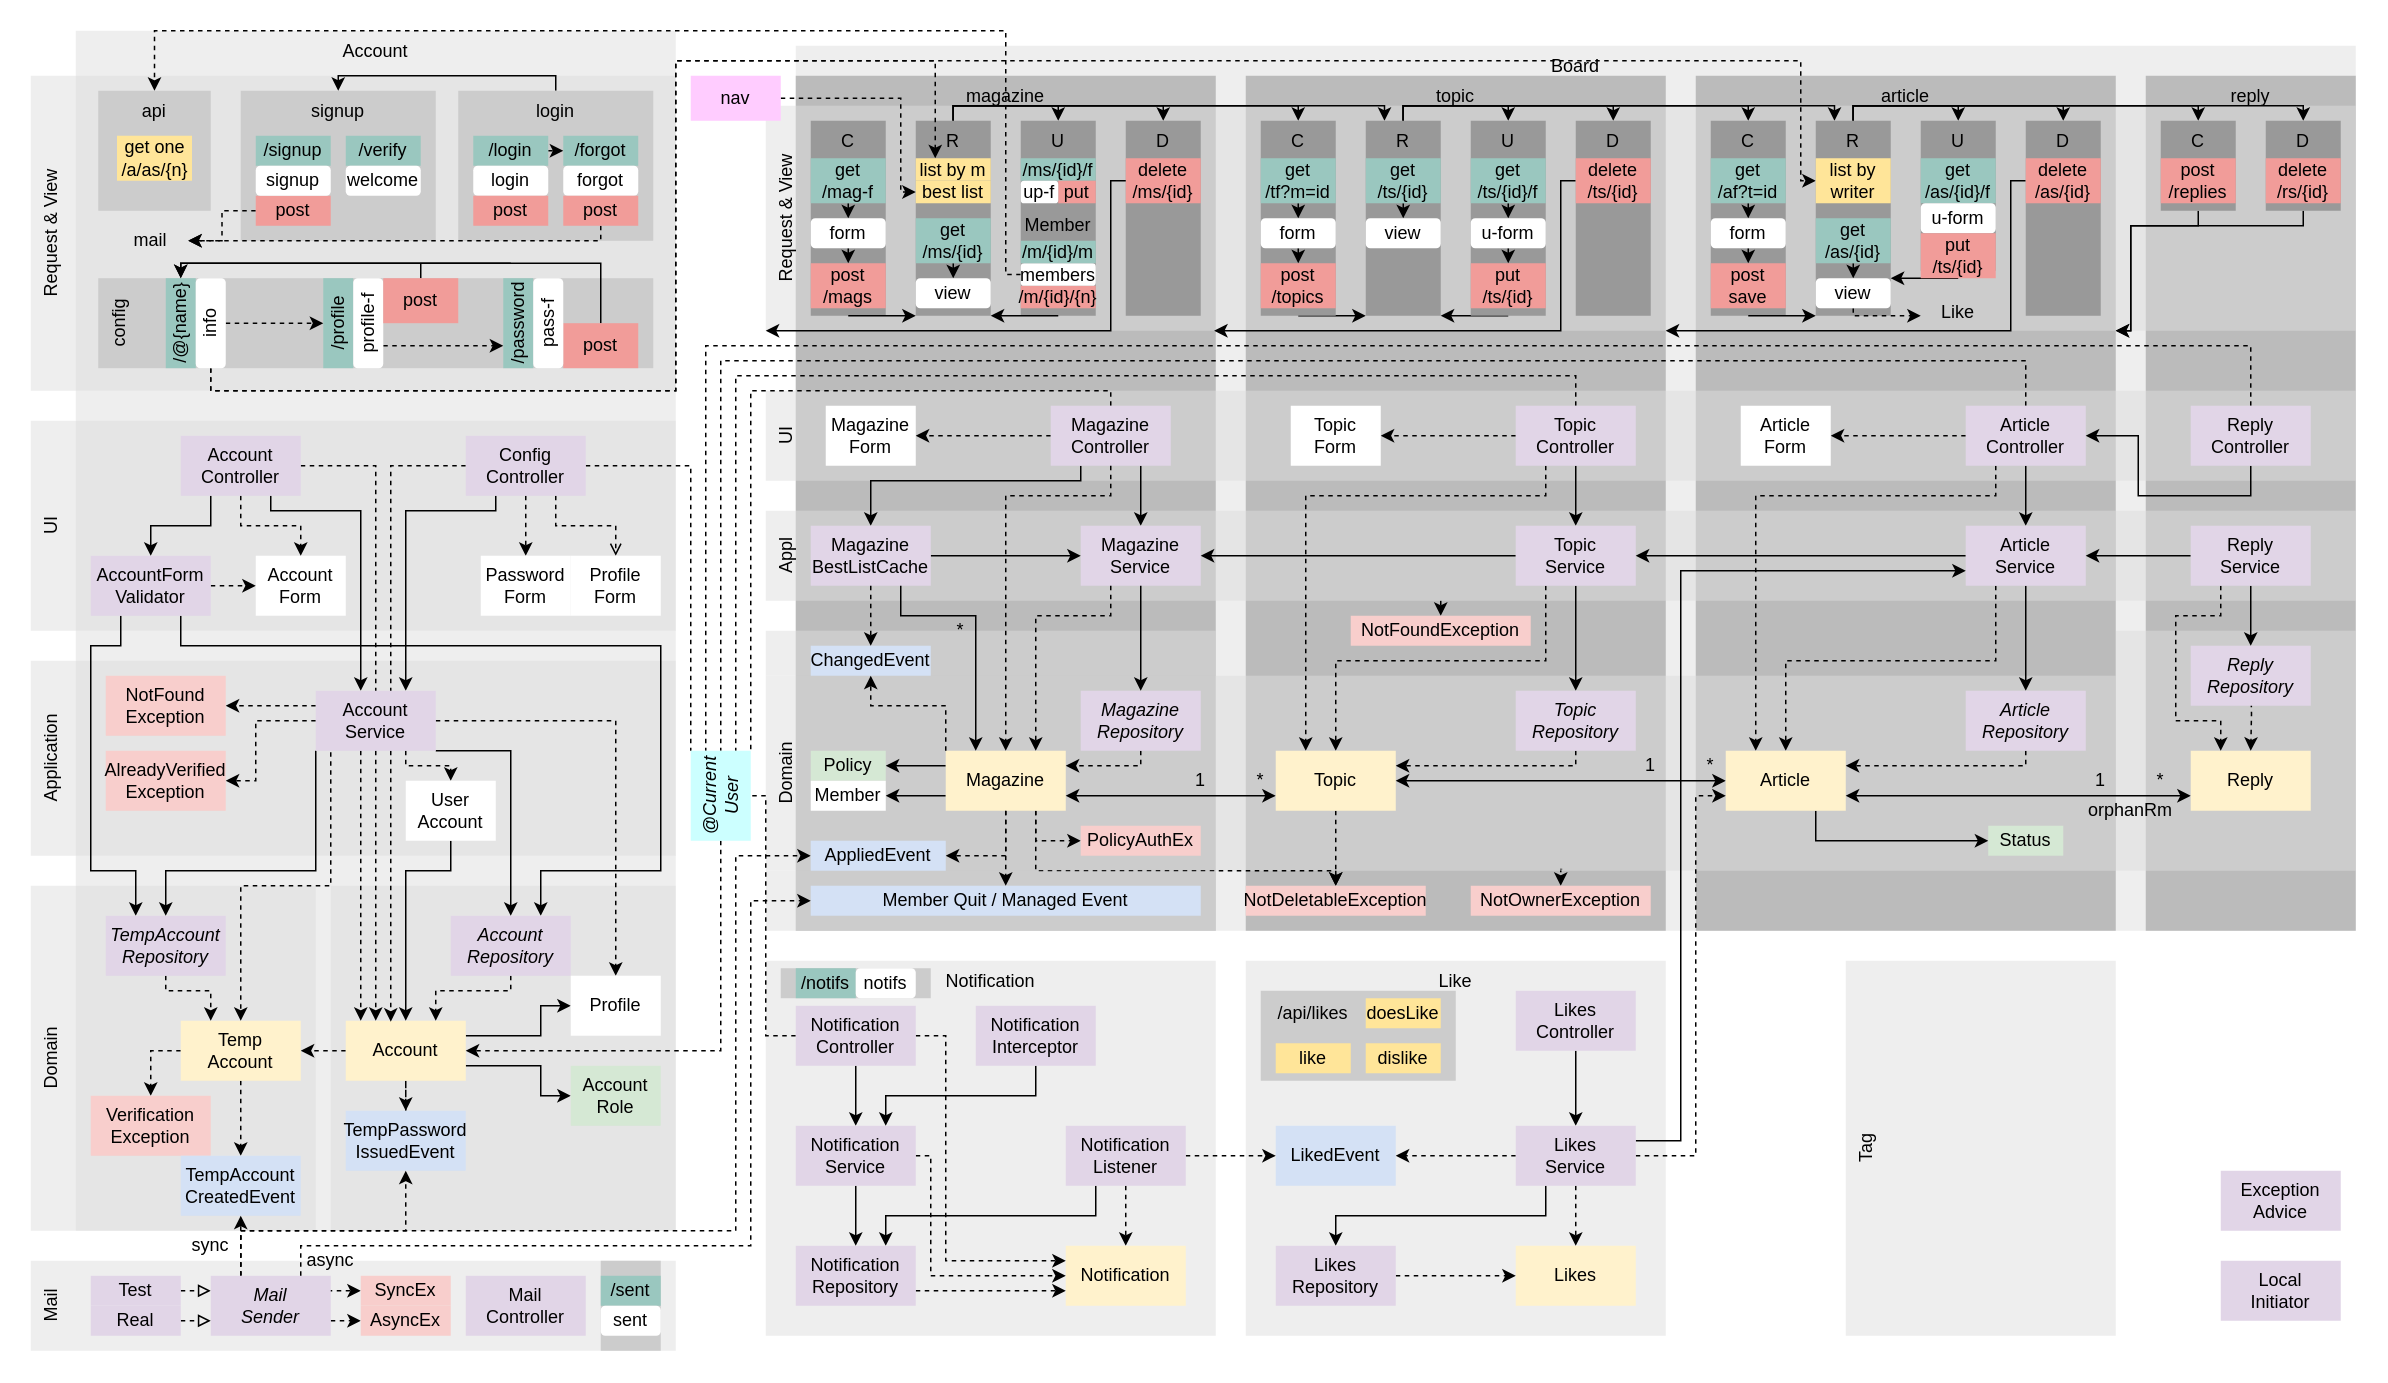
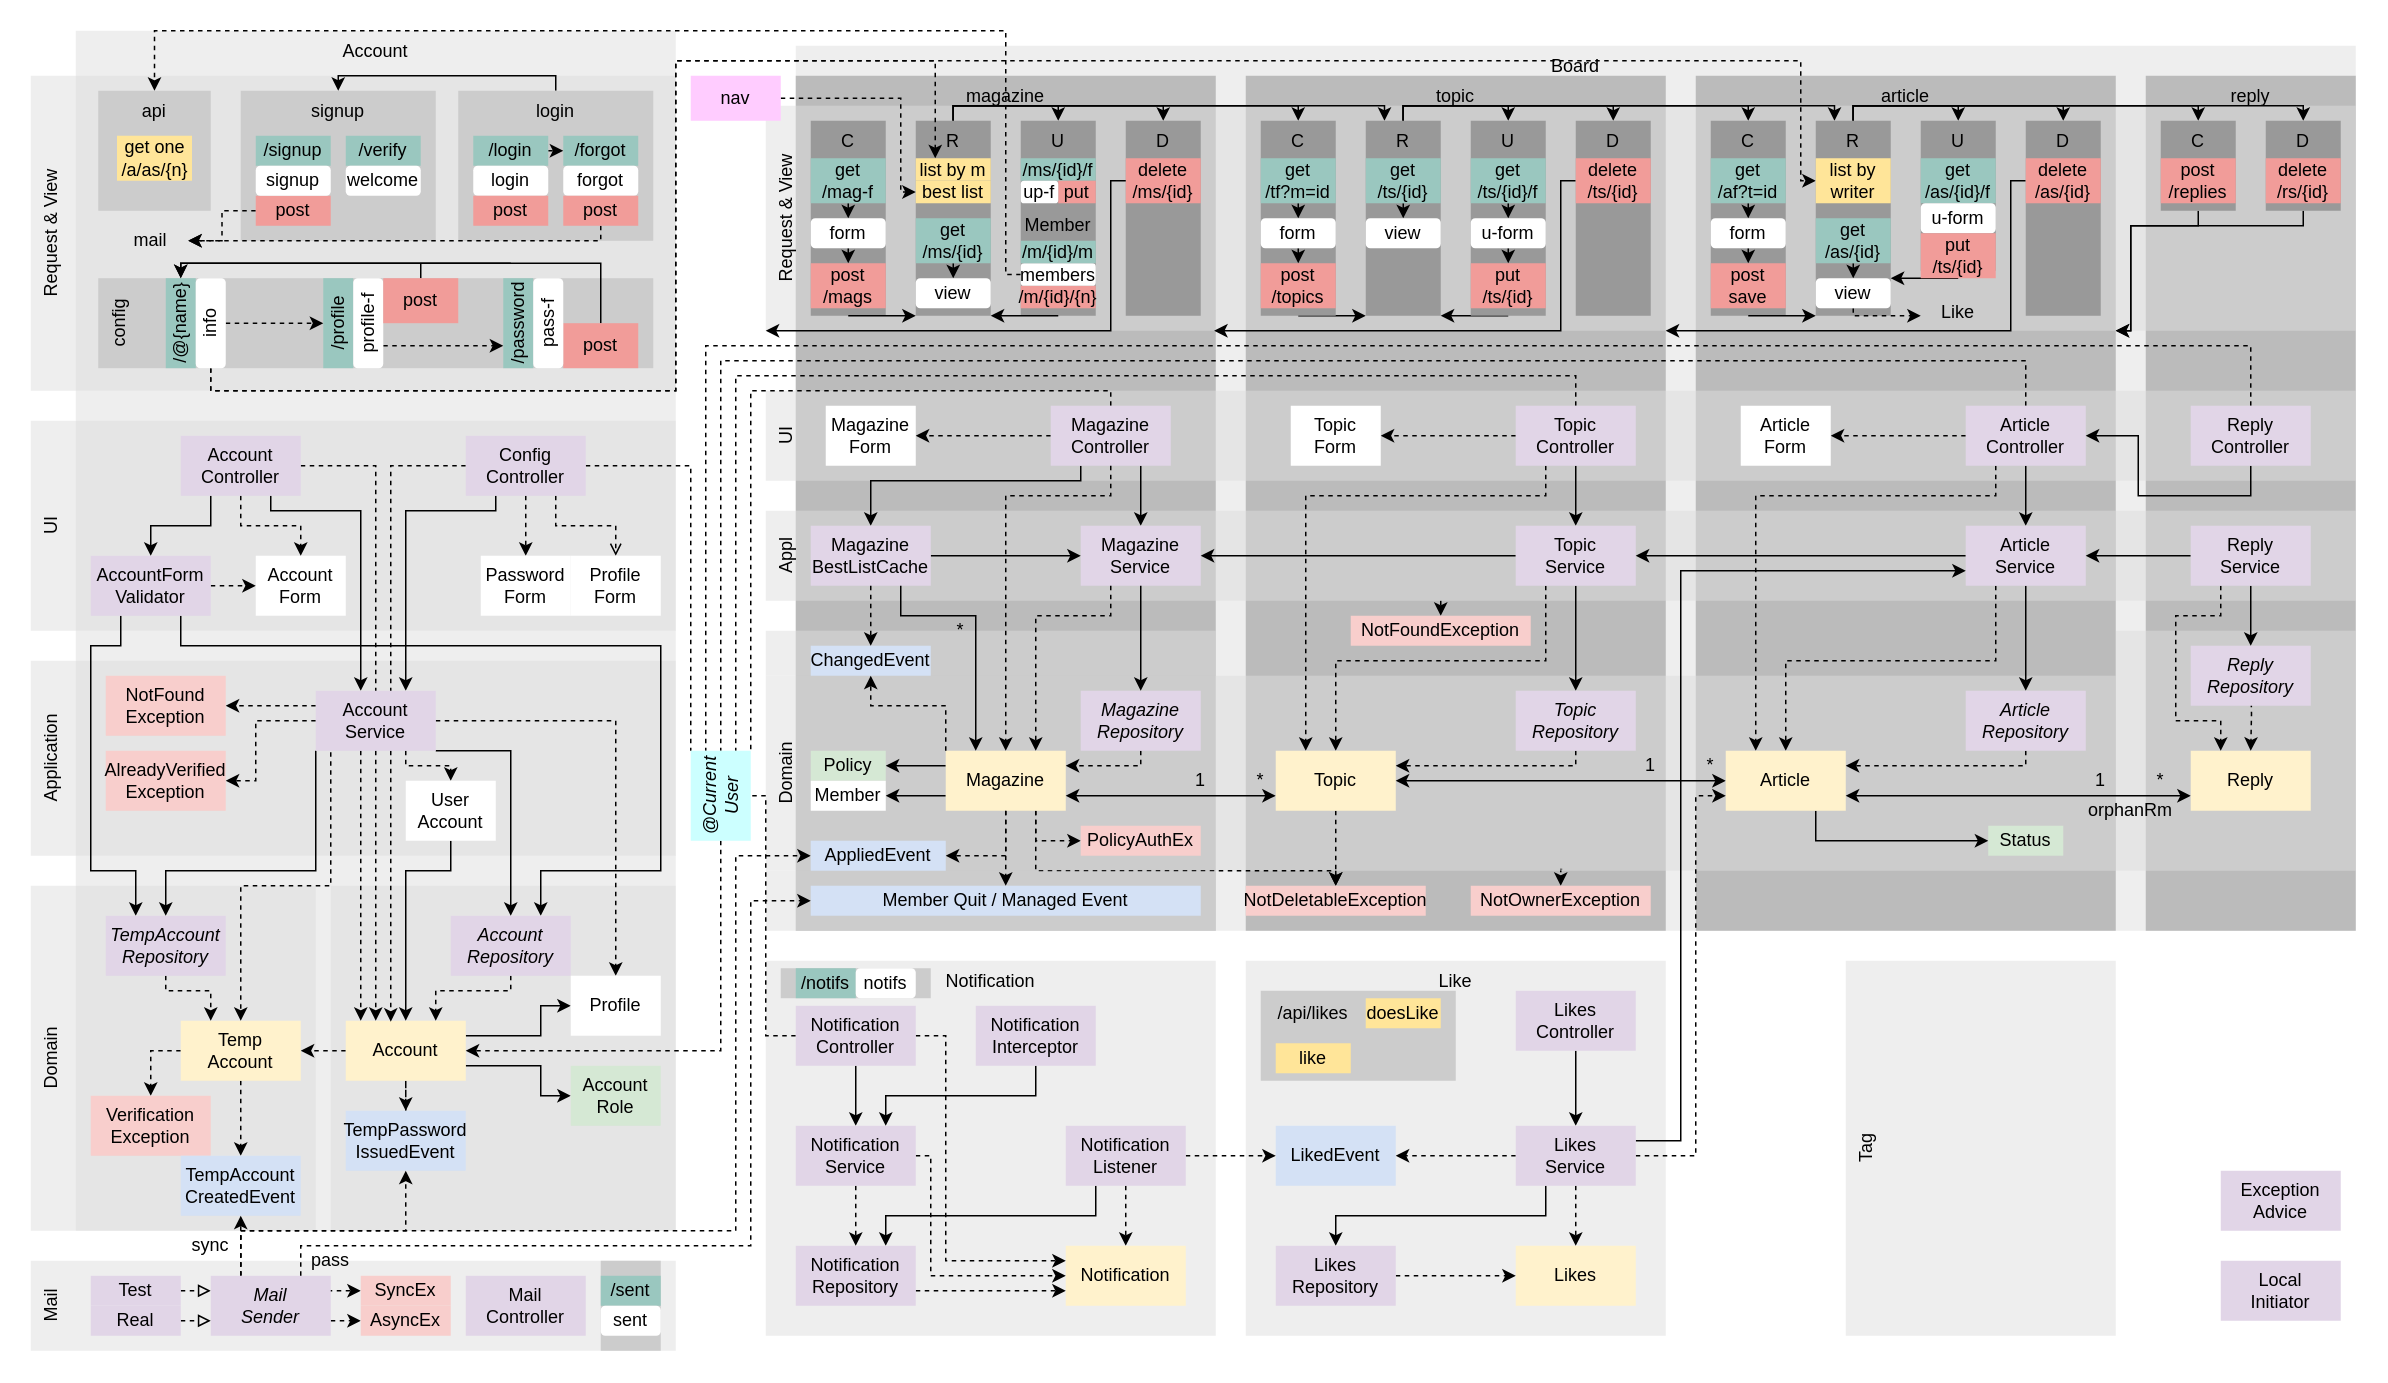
- <mxCell id="329" value="dislike" style="rounded=0;whiteSpace=wrap;html=1;fontStyle=0;strokeColor=none;fillColor=#FFE599;" vertex="1" parent="1"><mxGeometry x="910" y="695" width="50" height="20" as="geometry" /></mxCell>
- <mxCell id="337" style="edgeStyle=orthogonalEdgeStyle;rounded=0;orthogonalLoop=1;jettySize=auto;html=1;exitX=0.5;exitY=1;exitDx=0;exitDy=0;entryX=0.5;entryY=0;entryDx=0;entryDy=0;endArrow=classic;endFill=1;" edge="1" parent="1" source="339" target="332"><mxGeometry relative="1" as="geometry" /></mxCell>
+ <mxCell id="337" style="edgeStyle=orthogonalEdgeStyle;rounded=0;orthogonalLoop=1;jettySize=auto;html=1;exitX=0.5;exitY=1;exitDx=0;exitDy=0;entryX=0.5;entryY=0;entryDx=0;entryDy=0;endArrow=classic;endFill=1;dashed=1;" edge="1" parent="1" source="339" target="332"><mxGeometry relative="1" as="geometry" /></mxCell>
- <mxCell id="295" value="async" style="rounded=1;whiteSpace=wrap;html=1;strokeColor=none;fillColor=none;" parent="1" vertex="1"><mxGeometry x="200" y="830" width="40" height="20" as="geometry" /></mxCell>
+ <mxCell id="295" value="pass" style="rounded=1;whiteSpace=wrap;html=1;strokeColor=none;fillColor=none;" parent="1" vertex="1"><mxGeometry x="200" y="830" width="40" height="20" as="geometry" /></mxCell>
